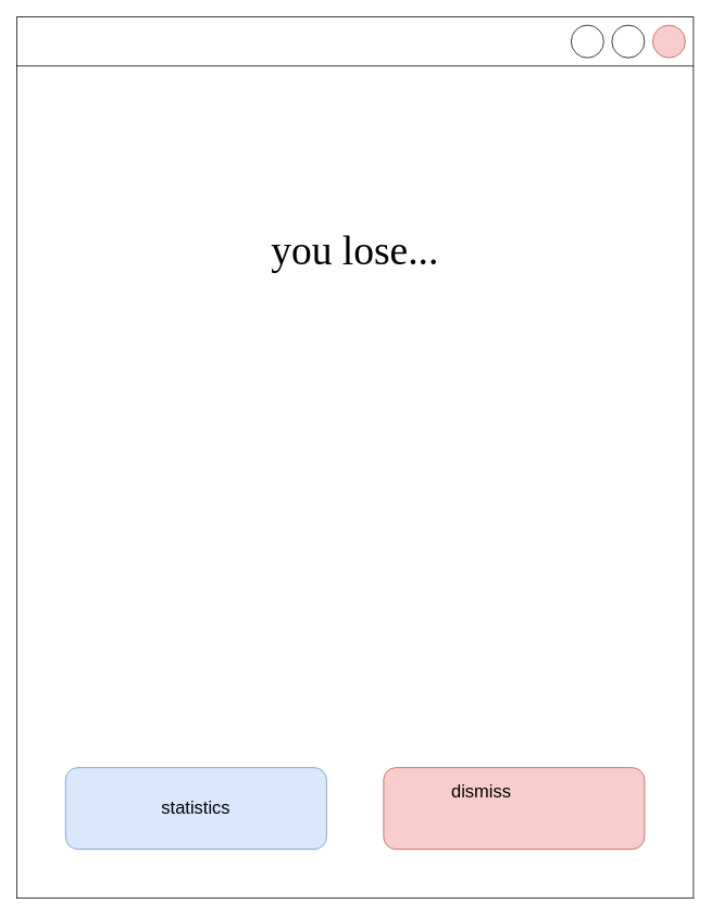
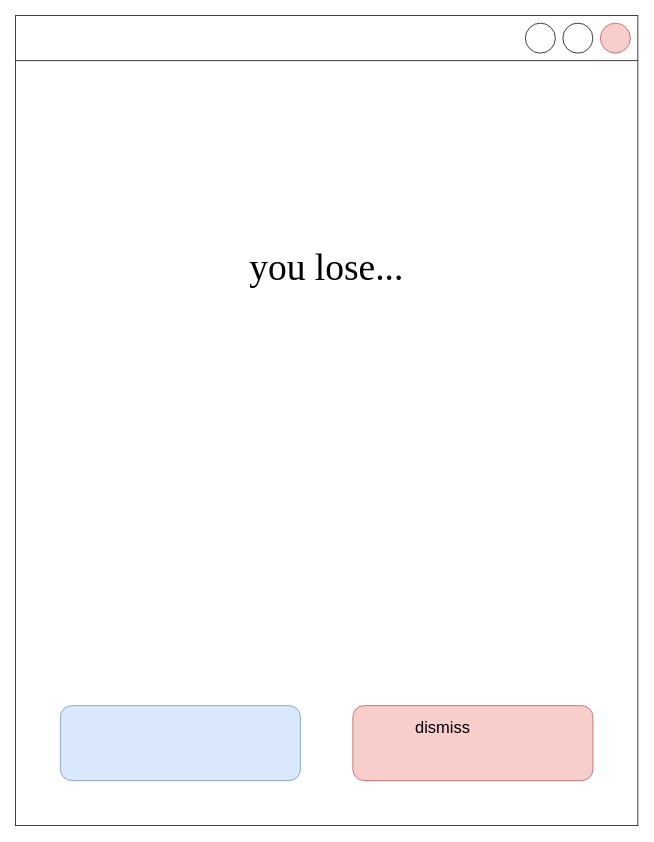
- <mxCell id="7" value="&lt;font face=&quot;Lucida Console&quot; style=&quot;font-size: 50px;&quot;&gt;you lose...&lt;/font&gt;" style="text;html=1;strokeColor=none;fillColor=none;align=center;verticalAlign=middle;whiteSpace=wrap;rounded=0;" vertex="1" parent="1"><mxGeometry x="195" y="210" width="480" height="190" as="geometry" /></mxCell>
+ <mxCell id="7" value="&lt;font face=&quot;Lucida Console&quot; style=&quot;font-size: 50px;&quot;&gt;you lose...&lt;/font&gt;" style="text;html=1;strokeColor=none;fillColor=none;align=center;verticalAlign=middle;whiteSpace=wrap;rounded=0;" vertex="1" parent="1"><mxGeometry x="195" y="260" width="480" height="190" as="geometry" /></mxCell>
- <mxCell id="11" value="&lt;font style=&quot;font-size: 22px;&quot;&gt;statistics&lt;/font&gt;" style="text;html=1;strokeColor=none;fillColor=none;align=center;verticalAlign=middle;whiteSpace=wrap;rounded=0;" vertex="1" parent="1"><mxGeometry x="145" y="975" width="190" height="30" as="geometry" /></mxCell>
